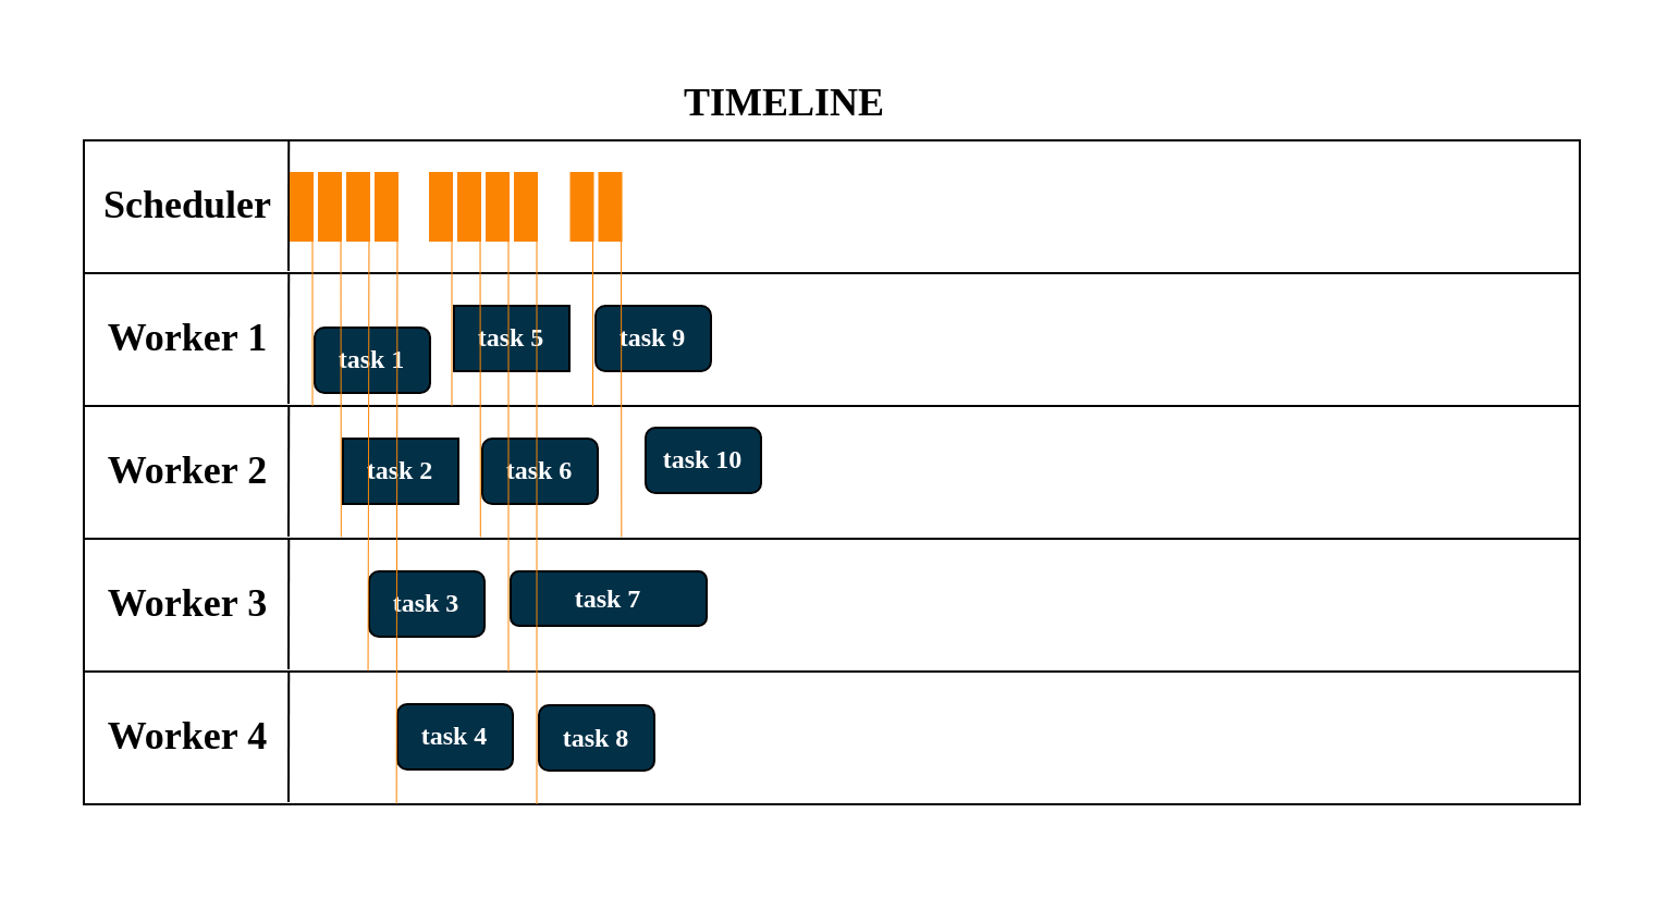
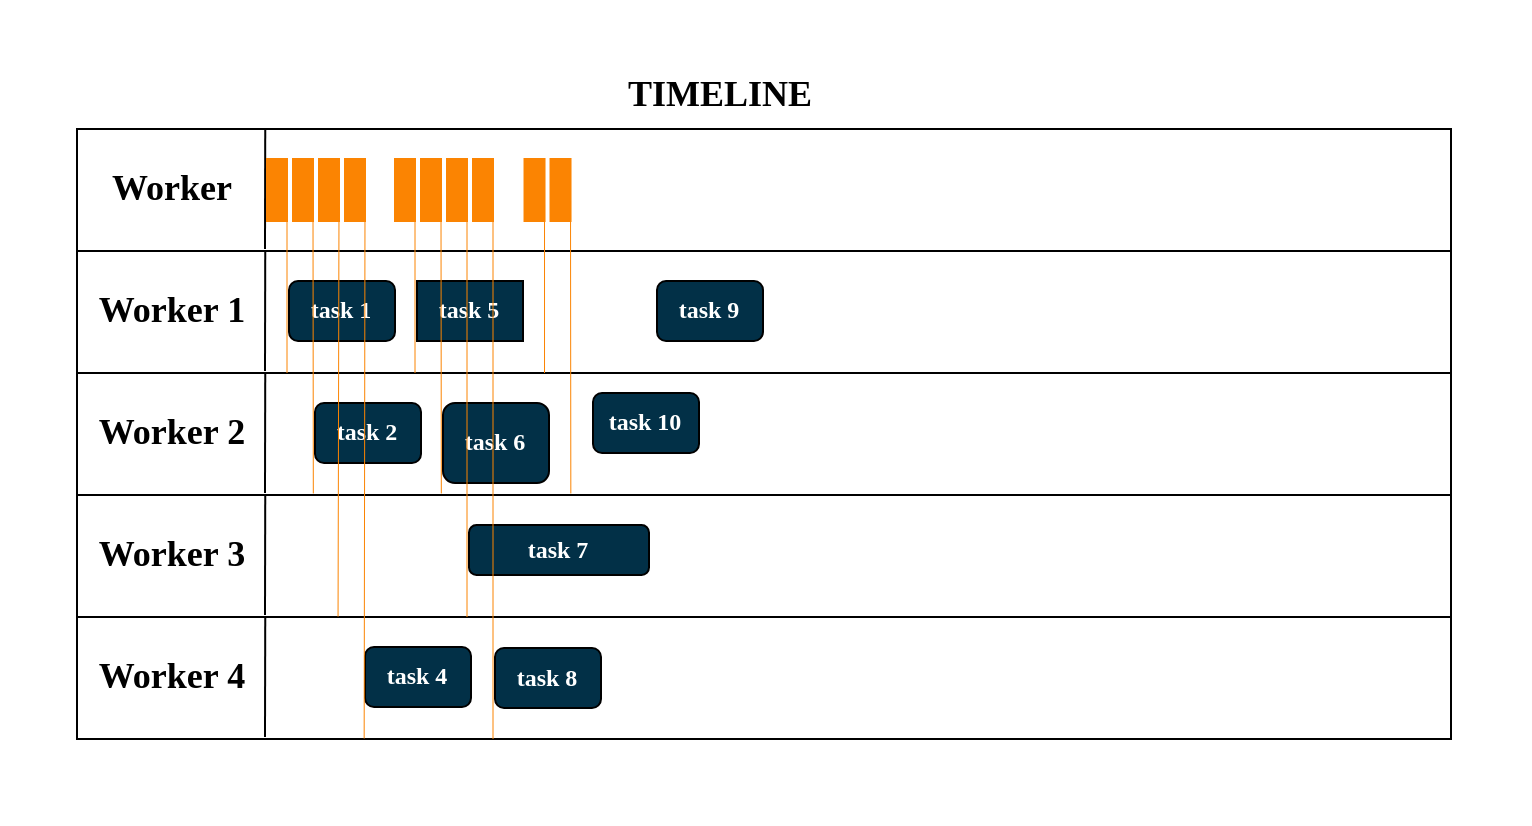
- <mxCell id="5" value="&lt;font style=&quot;font-size: 18px;&quot; face=&quot;Times New Roman&quot;&gt;&lt;b&gt;Scheduler&lt;/b&gt;&lt;br&gt;&lt;/font&gt;" style="text;html=1;strokeColor=none;fillColor=none;align=center;verticalAlign=middle;whiteSpace=wrap;rounded=0;" parent="1" vertex="1"><mxGeometry x="35" y="79" width="102" height="30" as="geometry" /></mxCell>
+ <mxCell id="5" value="&lt;font style=&quot;font-size: 18px;&quot; face=&quot;Times New Roman&quot;&gt;&lt;b&gt;Worker&lt;/b&gt;&lt;br&gt;&lt;/font&gt;" style="text;html=1;strokeColor=none;fillColor=none;align=center;verticalAlign=middle;whiteSpace=wrap;rounded=0;" parent="1" vertex="1"><mxGeometry x="35" y="79" width="102" height="30" as="geometry" /></mxCell>
- <mxCell id="12" value="&lt;font color=&quot;#ffffff&quot; face=&quot;Times New Roman&quot;&gt;&lt;b&gt;task 9&lt;br&gt;&lt;/b&gt;&lt;/font&gt;" style="rounded=1;whiteSpace=wrap;html=1;fillColor=#023047;" parent="1" vertex="1"><mxGeometry x="273" y="140" width="53" height="30" as="geometry" /></mxCell>
+ <mxCell id="12" value="&lt;font color=&quot;#ffffff&quot; face=&quot;Times New Roman&quot;&gt;&lt;b&gt;task 9&lt;br&gt;&lt;/b&gt;&lt;/font&gt;" style="rounded=1;whiteSpace=wrap;html=1;fillColor=#023047;" parent="1" vertex="1"><mxGeometry x="328" y="140" width="53" height="30" as="geometry" /></mxCell>
- <mxCell id="10" value="&lt;font color=&quot;#ffffff&quot; face=&quot;Times New Roman&quot;&gt;&lt;b&gt;task 1&lt;/b&gt;&lt;/font&gt;" style="rounded=1;whiteSpace=wrap;html=1;fillColor=#023047;" parent="1" vertex="1"><mxGeometry x="144" y="150" width="53" height="30" as="geometry" /></mxCell>
+ <mxCell id="10" value="&lt;font color=&quot;#ffffff&quot; face=&quot;Times New Roman&quot;&gt;&lt;b&gt;task 1&lt;/b&gt;&lt;/font&gt;" style="rounded=1;whiteSpace=wrap;html=1;fillColor=#023047;" parent="1" vertex="1"><mxGeometry x="144" y="140" width="53" height="30" as="geometry" /></mxCell>
- <mxCell id="16" value="&lt;font color=&quot;#ffffff&quot; face=&quot;Times New Roman&quot;&gt;&lt;b&gt;task 2&lt;/b&gt;&lt;/font&gt;" style="whiteSpace=wrap;html=1;fillColor=#023047;rounded=0;" parent="1" vertex="1"><mxGeometry x="157" y="201" width="53" height="30" as="geometry" /></mxCell>
+ <mxCell id="16" value="&lt;font color=&quot;#ffffff&quot; face=&quot;Times New Roman&quot;&gt;&lt;b&gt;task 2&lt;/b&gt;&lt;/font&gt;" style="rounded=1;whiteSpace=wrap;html=1;fillColor=#023047;" parent="1" vertex="1"><mxGeometry x="157" y="201" width="53" height="30" as="geometry" /></mxCell>
- <mxCell id="17" value="&lt;font color=&quot;#ffffff&quot; face=&quot;Times New Roman&quot;&gt;&lt;b&gt;task 6&lt;/b&gt;&lt;/font&gt;" style="rounded=1;whiteSpace=wrap;html=1;fillColor=#023047;" parent="1" vertex="1"><mxGeometry x="221" y="201" width="53" height="30" as="geometry" /></mxCell>
+ <mxCell id="17" value="&lt;font color=&quot;#ffffff&quot; face=&quot;Times New Roman&quot;&gt;&lt;b&gt;task 6&lt;/b&gt;&lt;/font&gt;" style="rounded=1;whiteSpace=wrap;html=1;fillColor=#023047;" parent="1" vertex="1"><mxGeometry x="221" y="201" width="53" height="40" as="geometry" /></mxCell>
- <mxCell id="22" value="&lt;font color=&quot;#ffffff&quot; face=&quot;Times New Roman&quot;&gt;&lt;b&gt;task 3&lt;/b&gt;&lt;/font&gt;" style="rounded=1;whiteSpace=wrap;html=1;fillColor=#023047;" parent="1" vertex="1"><mxGeometry x="169" y="262" width="53" height="30" as="geometry" /></mxCell>
